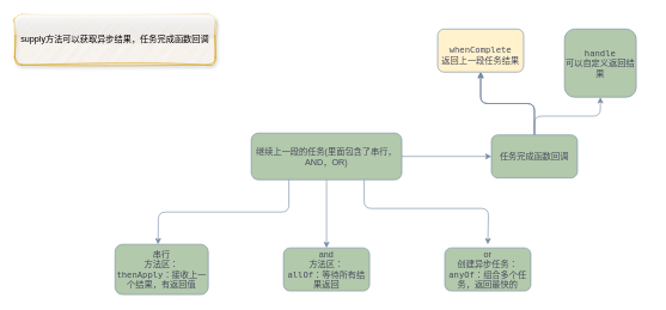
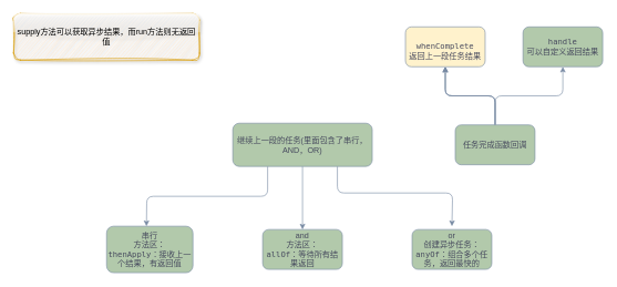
- <mxCell id="10" value="supply方法可以获取异步结果，任务完成函数回调" style="rounded=1;whiteSpace=wrap;html=1;strokeColor=#d79b00;fillColor=#ffe6cc;glass=1;shadow=1;sketch=1;curveFitting=1;jiggle=2;" vertex="1" parent="1"><mxGeometry x="20" y="20" width="280" height="70" as="geometry" /></mxCell>
+ <mxCell id="10" value="supply方法可以获取异步结果，而run方法则无返回值" style="rounded=1;whiteSpace=wrap;html=1;strokeColor=#d79b00;fillColor=#ffe6cc;glass=1;shadow=1;sketch=1;curveFitting=1;jiggle=2;" vertex="1" parent="1"><mxGeometry x="20" y="20" width="280" height="70" as="geometry" /></mxCell>
- <mxCell id="17" value="&lt;code&gt;handle&lt;br&gt;可以自定义返回结果&lt;br&gt;&lt;/code&gt;" style="whiteSpace=wrap;html=1;fillColor=#B2C9AB;strokeColor=#788AA3;fontColor=#46495D;rounded=1;labelBackgroundColor=none;" vertex="1" parent="1"><mxGeometry x="787" y="40" width="100" height="95" as="geometry" /></mxCell>
+ <mxCell id="17" value="&lt;code&gt;handle&lt;br&gt;可以自定义返回结果&lt;br&gt;&lt;/code&gt;" style="whiteSpace=wrap;html=1;fillColor=#B2C9AB;strokeColor=#788AA3;fontColor=#46495D;rounded=1;labelBackgroundColor=none;" vertex="1" parent="1"><mxGeometry x="787" y="40" width="120" height="60" as="geometry" /></mxCell>
- <mxCell id="5" value="" style="edgeStyle=orthogonalEdgeStyle;rounded=1;orthogonalLoop=1;jettySize=auto;html=1;strokeColor=#788AA3;fontColor=#46495D;fillColor=#B2C9AB;" edge="1" parent="1" source="6" target="15"><mxGeometry relative="1" as="geometry" /></mxCell>
